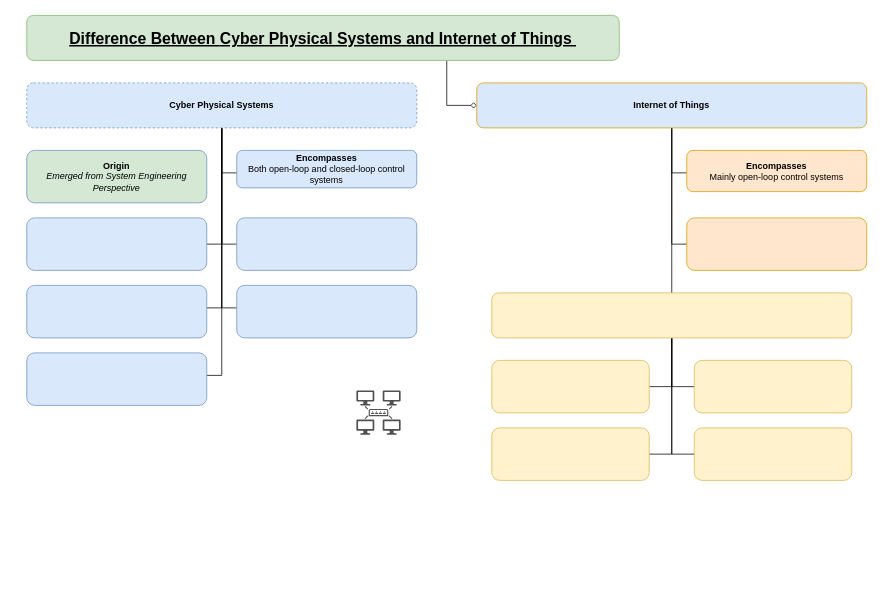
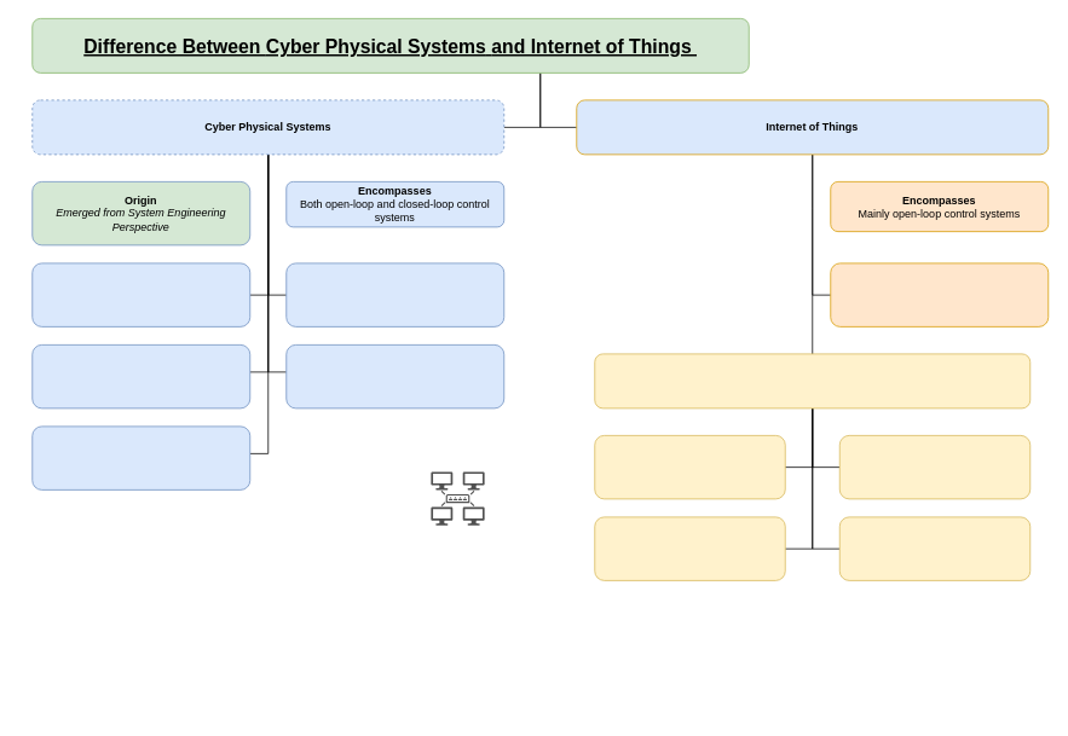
+ <mxCell id="2" value="" style="edgeStyle=orthogonalEdgeStyle;rounded=0;orthogonalLoop=1;jettySize=auto;html=1;endArrow=none;endFill=0;" parent="1" source="4" target="11" edge="1"><mxGeometry relative="1" as="geometry"><Array as="points"><mxPoint x="595" y="140" /></Array></mxGeometry></mxCell>
- <mxCell id="3" value="" style="edgeStyle=orthogonalEdgeStyle;rounded=0;orthogonalLoop=1;jettySize=auto;html=1;endArrow=diamond;endFill=0;" parent="1" source="4" target="15" edge="1"><mxGeometry relative="1" as="geometry"><Array as="points"><mxPoint x="595" y="140" /></Array></mxGeometry></mxCell>
+ <mxCell id="3" value="" style="edgeStyle=orthogonalEdgeStyle;rounded=0;orthogonalLoop=1;jettySize=auto;html=1;endArrow=none;endFill=0;" parent="1" source="4" target="15" edge="1"><mxGeometry relative="1" as="geometry"><Array as="points"><mxPoint x="595" y="140" /></Array></mxGeometry></mxCell>
- <mxCell id="5" value="" style="edgeStyle=orthogonalEdgeStyle;rounded=0;orthogonalLoop=1;jettySize=auto;html=1;endArrow=none;endFill=0;" parent="1" source="11" target="17" edge="1"><mxGeometry relative="1" as="geometry"><Array as="points"><mxPoint x="295" y="230" /></Array></mxGeometry></mxCell>
- <mxCell id="12" value="" style="edgeStyle=orthogonalEdgeStyle;rounded=0;orthogonalLoop=1;jettySize=auto;html=1;endArrow=none;endFill=0;" parent="1" source="15" target="23" edge="1"><mxGeometry relative="1" as="geometry"><Array as="points"><mxPoint x="895" y="230" /></Array></mxGeometry></mxCell>
